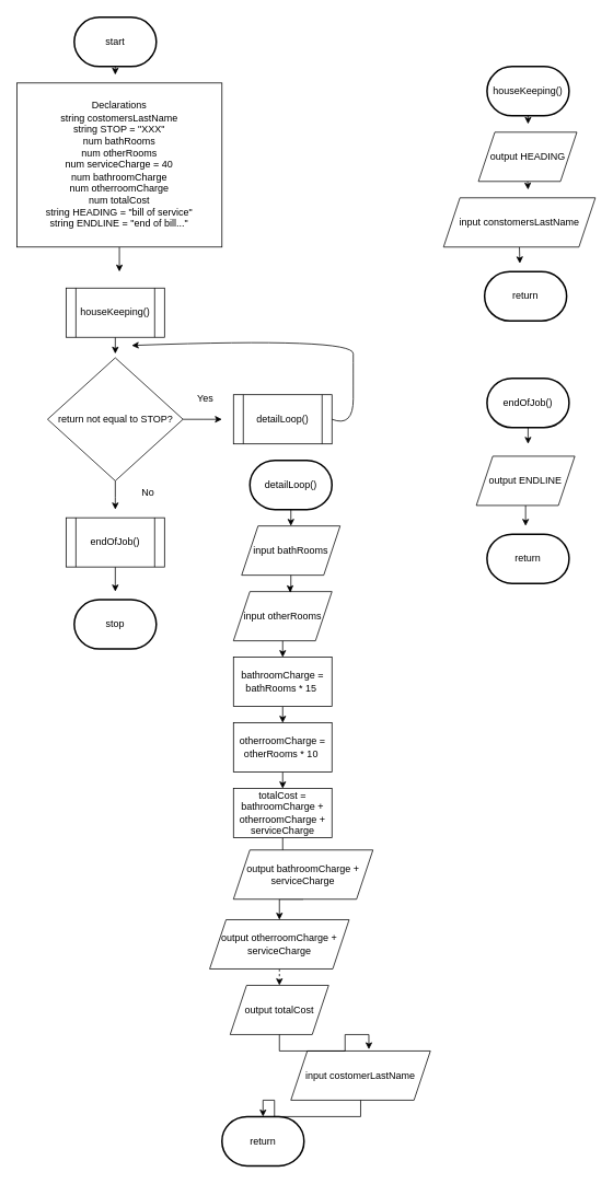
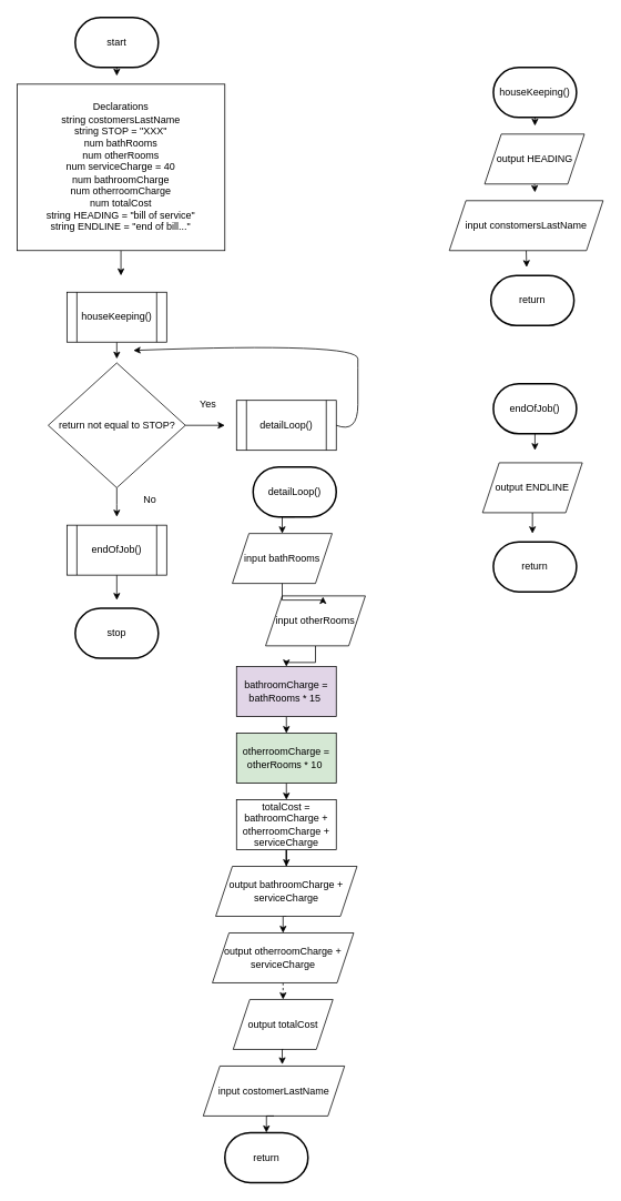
- <mxCell id="6" value="input bathRooms" style="shape=parallelogram;perimeter=parallelogramPerimeter;whiteSpace=wrap;html=1;fixedSize=1;" vertex="1" parent="1"><mxGeometry x="294" y="640" width="120" height="60" as="geometry" /></mxCell>
+ <mxCell id="6" value="input bathRooms" style="shape=parallelogram;perimeter=parallelogramPerimeter;whiteSpace=wrap;html=1;fixedSize=1;" vertex="1" parent="1"><mxGeometry x="279" y="640" width="120" height="60" as="geometry" /></mxCell>
- <mxCell id="8" value="input otherRooms" style="shape=parallelogram;perimeter=parallelogramPerimeter;whiteSpace=wrap;html=1;fixedSize=1;" vertex="1" parent="1"><mxGeometry x="284" y="720" width="120" height="60" as="geometry" /></mxCell>
+ <mxCell id="8" value="input otherRooms" style="shape=parallelogram;perimeter=parallelogramPerimeter;whiteSpace=wrap;html=1;fixedSize=1;" vertex="1" parent="1"><mxGeometry x="319" y="715" width="120" height="60" as="geometry" /></mxCell>
- <mxCell id="10" value="bathroomCharge = bathRooms * 15&amp;nbsp;" style="rounded=0;whiteSpace=wrap;html=1;" vertex="1" parent="1"><mxGeometry x="284" y="800" width="120" height="60" as="geometry" /></mxCell>
+ <mxCell id="10" value="bathroomCharge = bathRooms * 15&amp;nbsp;" style="rounded=0;whiteSpace=wrap;html=1;fillColor=#e1d5e7;" vertex="1" parent="1"><mxGeometry x="284" y="800" width="120" height="60" as="geometry" /></mxCell>
- <mxCell id="12" value="otherroomCharge = otherRooms * 10&amp;nbsp;" style="rounded=0;whiteSpace=wrap;html=1;" vertex="1" parent="1"><mxGeometry x="284" y="880" width="120" height="60" as="geometry" /></mxCell>
+ <mxCell id="12" value="otherroomCharge = otherRooms * 10&amp;nbsp;" style="rounded=0;whiteSpace=wrap;html=1;fillColor=#d5e8d4;" vertex="1" parent="1"><mxGeometry x="284" y="880" width="120" height="60" as="geometry" /></mxCell>
- <mxCell id="16" value="output bathroomCharge + serviceCharge" style="shape=parallelogram;perimeter=parallelogramPerimeter;whiteSpace=wrap;html=1;fixedSize=1;" vertex="1" parent="1"><mxGeometry x="284" y="1035" width="170" height="60" as="geometry" /></mxCell>
+ <mxCell id="16" value="output bathroomCharge + serviceCharge" style="shape=parallelogram;perimeter=parallelogramPerimeter;whiteSpace=wrap;html=1;fixedSize=1;" vertex="1" parent="1"><mxGeometry x="259" y="1040" width="170" height="60" as="geometry" /></mxCell>
- <mxCell id="39" value="input costomerLastName" style="shape=parallelogram;perimeter=parallelogramPerimeter;whiteSpace=wrap;html=1;fixedSize=1;" vertex="1" parent="1"><mxGeometry x="354" y="1280" width="170" height="60" as="geometry" /></mxCell>
+ <mxCell id="39" value="input costomerLastName" style="shape=parallelogram;perimeter=parallelogramPerimeter;whiteSpace=wrap;html=1;fixedSize=1;" vertex="1" parent="1"><mxGeometry x="244" y="1280" width="170" height="60" as="geometry" /></mxCell>
